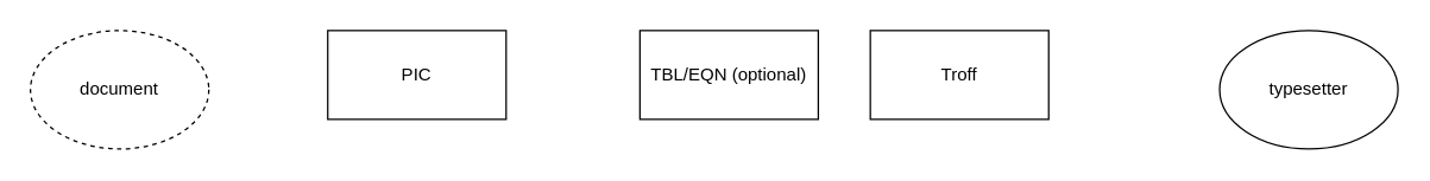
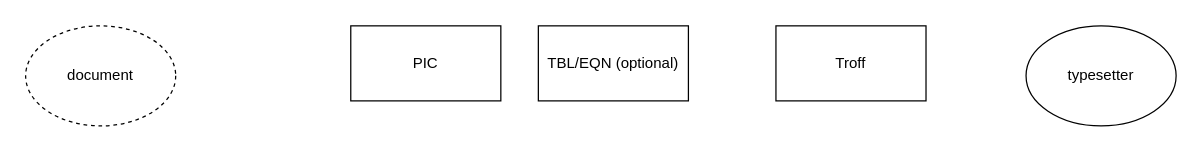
- <mxCell id="3" value="PIC" style="rounded=0;whiteSpace=wrap;html=1;" vertex="1" parent="1"><mxGeometry x="220" y="20" width="120" height="60" as="geometry" /></mxCell>
+ <mxCell id="3" value="PIC" style="rounded=0;whiteSpace=wrap;html=1;" vertex="1" parent="1"><mxGeometry x="280" y="20" width="120" height="60" as="geometry" /></mxCell>
- <mxCell id="5" value="Troff" style="rounded=0;whiteSpace=wrap;html=1;" vertex="1" parent="1"><mxGeometry x="585" y="20" width="120" height="60" as="geometry" /></mxCell>
+ <mxCell id="5" value="Troff" style="rounded=0;whiteSpace=wrap;html=1;" vertex="1" parent="1"><mxGeometry x="620" y="20" width="120" height="60" as="geometry" /></mxCell>
